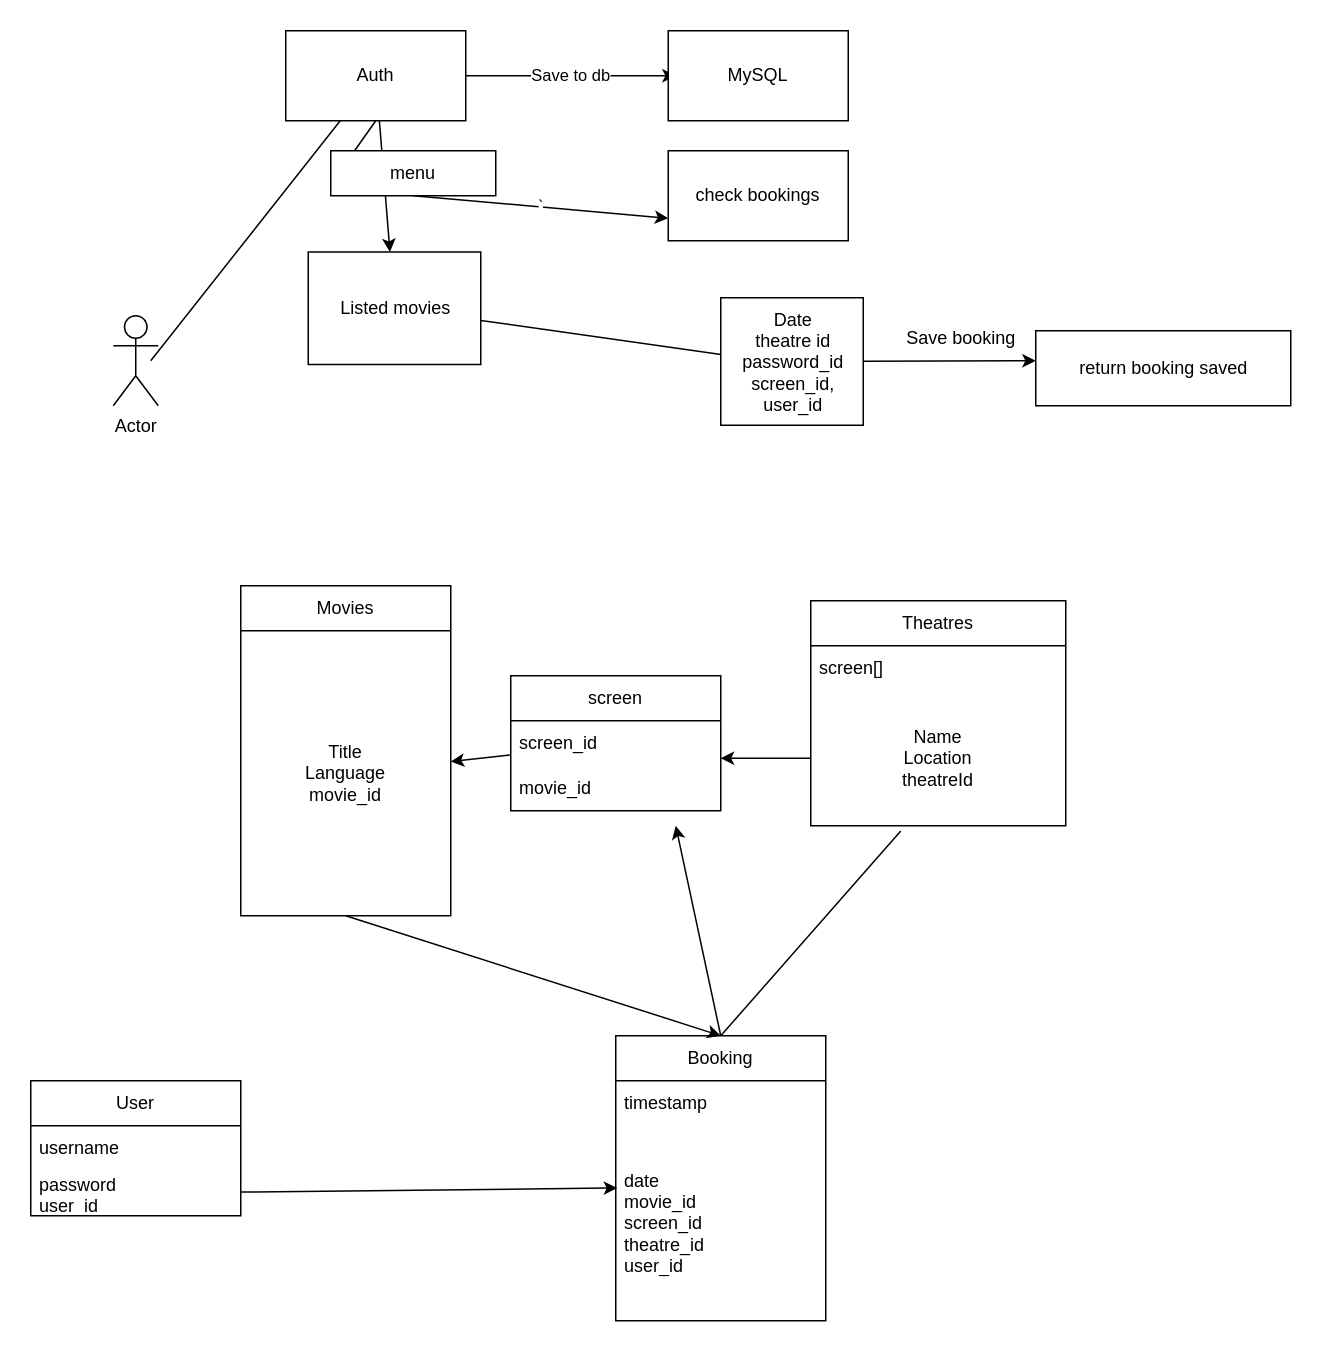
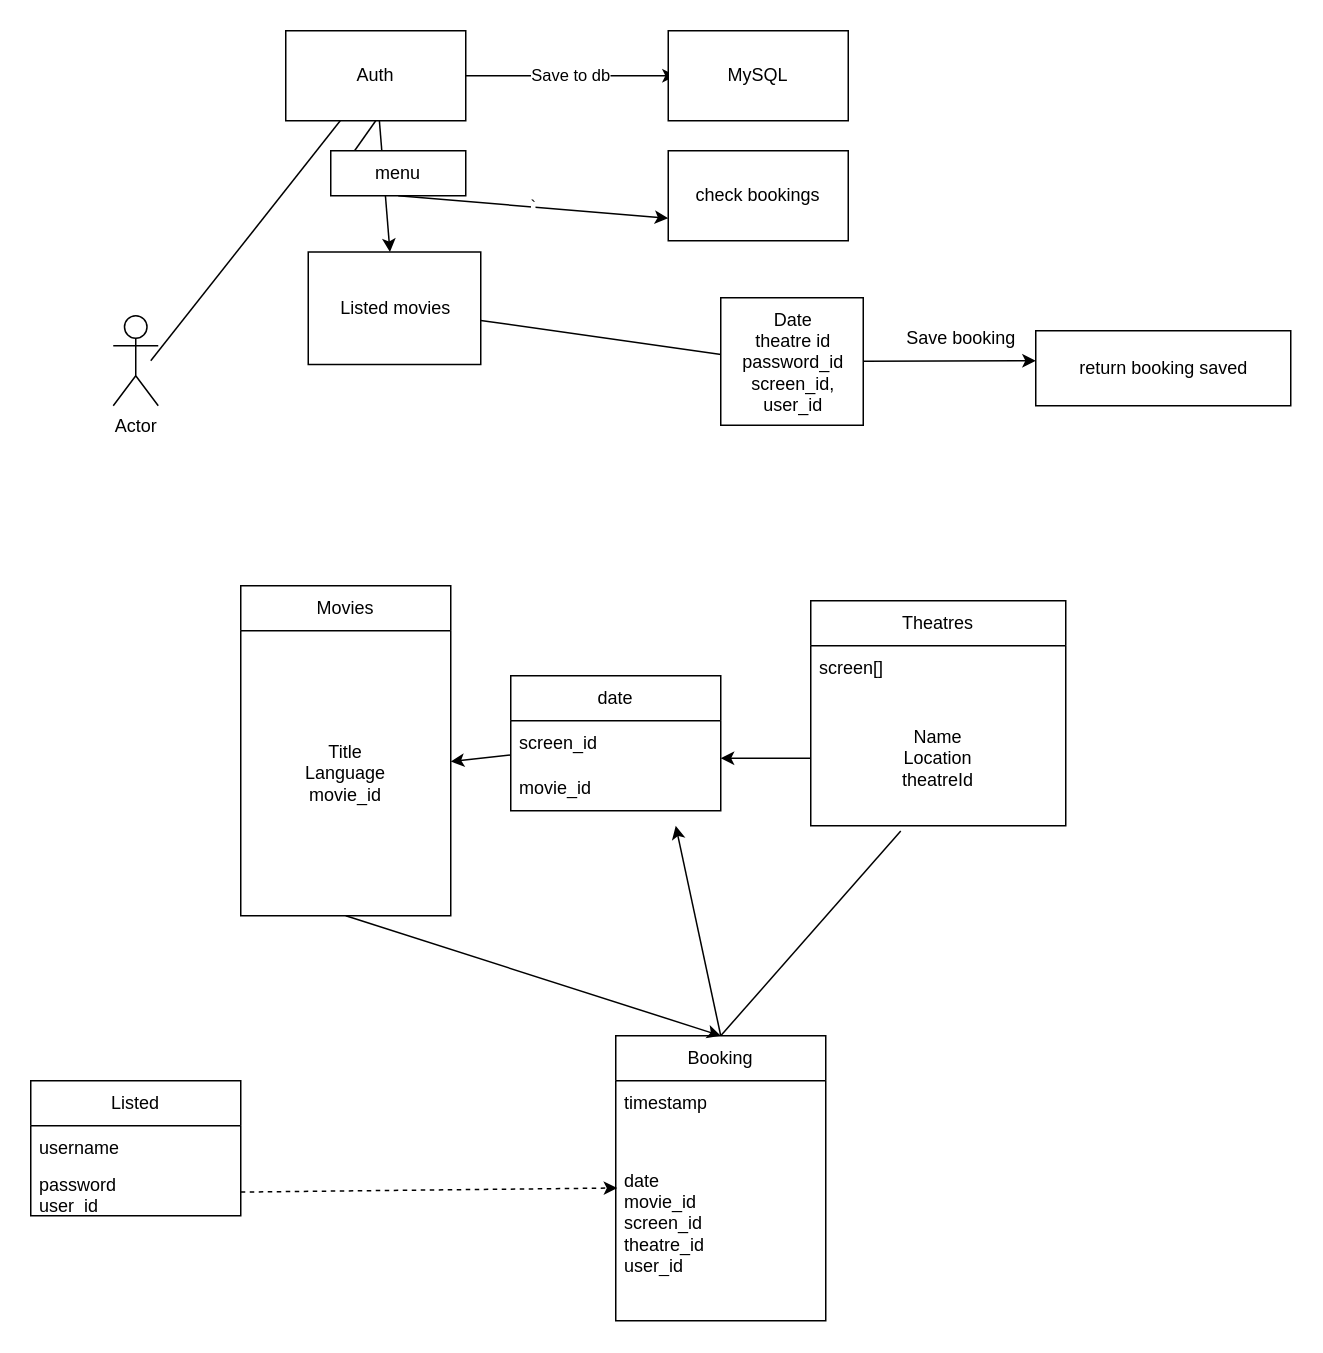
- <mxCell id="37" value="menu" style="rounded=0;whiteSpace=wrap;html=1;" vertex="1" parent="1"><mxGeometry x="220" y="100" width="110" height="30" as="geometry" /></mxCell>
+ <mxCell id="37" value="menu" style="rounded=0;whiteSpace=wrap;html=1;" vertex="1" parent="1"><mxGeometry x="220" y="100" width="90" height="30" as="geometry" /></mxCell>
- <mxCell id="15" value="screen" style="swimlane;fontStyle=0;childLayout=stackLayout;horizontal=1;startSize=30;horizontalStack=0;resizeParent=1;resizeParentMax=0;resizeLast=0;collapsible=1;marginBottom=0;whiteSpace=wrap;html=1;" vertex="1" parent="1"><mxGeometry x="340" y="450" width="140" height="90" as="geometry" /></mxCell>
+ <mxCell id="15" value="date" style="swimlane;fontStyle=0;childLayout=stackLayout;horizontal=1;startSize=30;horizontalStack=0;resizeParent=1;resizeParentMax=0;resizeLast=0;collapsible=1;marginBottom=0;whiteSpace=wrap;html=1;" vertex="1" parent="1"><mxGeometry x="340" y="450" width="140" height="90" as="geometry" /></mxCell>
- <mxCell id="7" value="User" style="swimlane;fontStyle=0;childLayout=stackLayout;horizontal=1;startSize=30;horizontalStack=0;resizeParent=1;resizeParentMax=0;resizeLast=0;collapsible=1;marginBottom=0;whiteSpace=wrap;html=1;" vertex="1" parent="1"><mxGeometry x="20" y="720" width="140" height="90" as="geometry" /></mxCell>
+ <mxCell id="7" value="Listed" style="swimlane;fontStyle=0;childLayout=stackLayout;horizontal=1;startSize=30;horizontalStack=0;resizeParent=1;resizeParentMax=0;resizeLast=0;collapsible=1;marginBottom=0;whiteSpace=wrap;html=1;" vertex="1" parent="1"><mxGeometry x="20" y="720" width="140" height="90" as="geometry" /></mxCell>
- <mxCell id="21" style="edgeStyle=none;html=1;entryX=0.007;entryY=0.319;entryDx=0;entryDy=0;entryPerimeter=0;" edge="1" parent="1" source="9" target="13"><mxGeometry relative="1" as="geometry" /></mxCell>
+ <mxCell id="21" style="edgeStyle=none;html=1;entryX=0.007;entryY=0.319;entryDx=0;entryDy=0;entryPerimeter=0;dashed=1;" edge="1" parent="1" source="9" target="13"><mxGeometry relative="1" as="geometry" /></mxCell>
